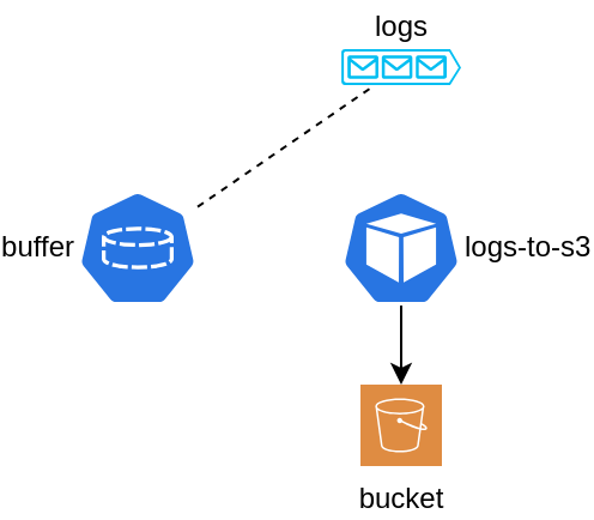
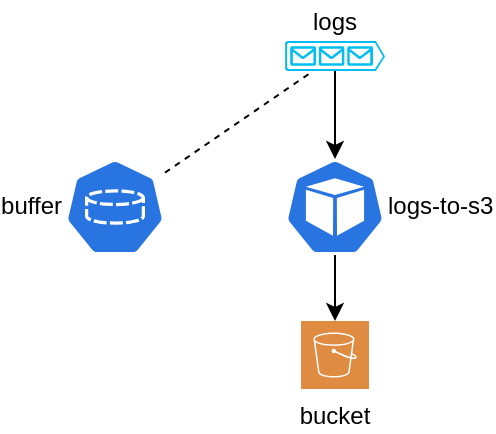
+ <mxCell id="4" value="" style="endArrow=classic;html=1;rounded=0;strokeColor=#000000;exitX=0.5;exitY=1;exitDx=0;exitDy=0;exitPerimeter=0;fillColor=#dae8fc;" parent="1" source="2" target="3" edge="1"><mxGeometry width="50" height="50" relative="1" as="geometry"><mxPoint x="-130" y="136" as="sourcePoint" /><mxPoint x="90" y="136" as="targetPoint" /></mxGeometry></mxCell>
